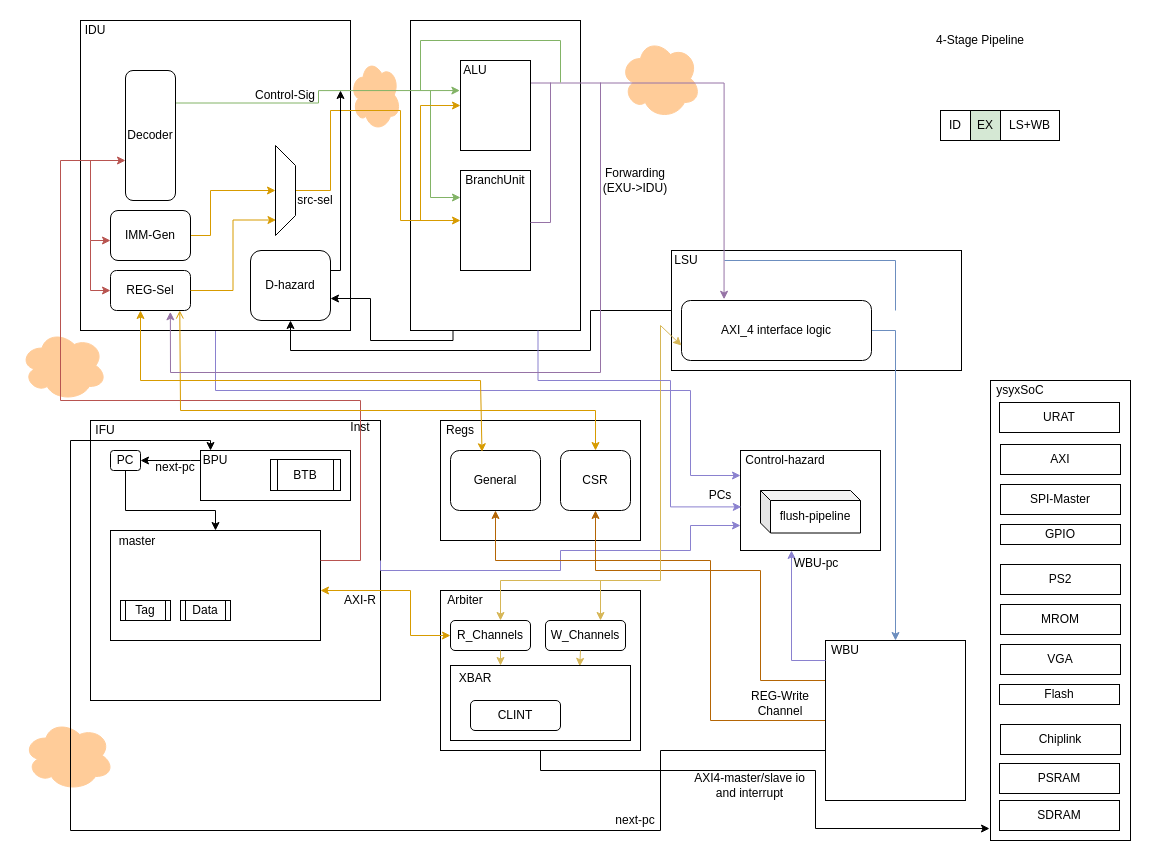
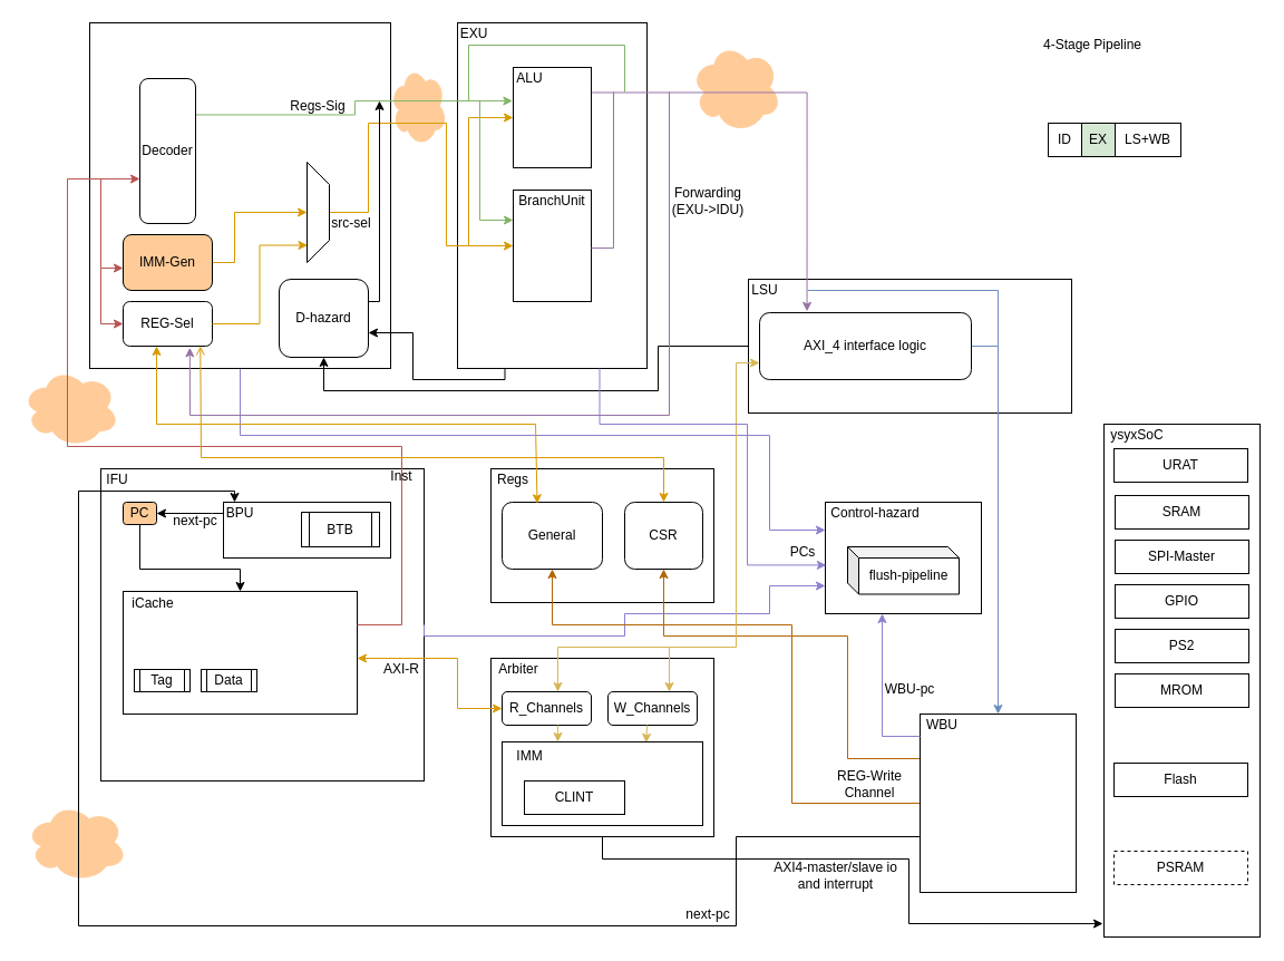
- <mxCell id="24" value="IDU" style="text;html=1;align=center;verticalAlign=middle;whiteSpace=wrap;rounded=0;" parent="1" vertex="1"><mxGeometry x="80" width="30" height="20" as="geometry" y="20" /></mxCell>
+ <mxCell id="36" value="EXU" style="text;html=1;align=center;verticalAlign=middle;whiteSpace=wrap;rounded=0;" parent="1" vertex="1"><mxGeometry x="410" width="30" height="20" as="geometry" y="20" /></mxCell>
- <mxCell id="98" value="Control-Sig" style="text;html=1;align=center;verticalAlign=middle;whiteSpace=wrap;rounded=0;" parent="1" vertex="1"><mxGeometry x="250" y="89.25" width="70" height="10.5" as="geometry" /></mxCell>
+ <mxCell id="98" value="Regs-Sig" style="text;html=1;align=center;verticalAlign=middle;whiteSpace=wrap;rounded=0;" parent="1" vertex="1"><mxGeometry x="250" y="89.25" width="70" height="10.5" as="geometry" /></mxCell>
- <mxCell id="28" value="IMM-Gen" style="rounded=1;whiteSpace=wrap;html=1;" parent="1" vertex="1"><mxGeometry x="110" y="210" width="80" height="50" as="geometry" /></mxCell>
+ <mxCell id="28" value="IMM-Gen" style="rounded=1;whiteSpace=wrap;html=1;fillColor=#ffcc99;" parent="1" vertex="1"><mxGeometry x="110" y="210" width="80" height="50" as="geometry" /></mxCell>
- <mxCell id="49" value="AXI_4 interface logic" style="rounded=1;whiteSpace=wrap;html=1;" parent="1" vertex="1"><mxGeometry x="681" y="300" width="190" height="60" as="geometry" /></mxCell>
+ <mxCell id="49" value="AXI_4 interface logic" style="rounded=1;whiteSpace=wrap;html=1;" parent="1" vertex="1"><mxGeometry x="681" y="280" width="190" height="60" as="geometry" /></mxCell>
- <mxCell id="81" value="AXI" style="rounded=0;whiteSpace=wrap;html=1;" parent="1" vertex="1"><mxGeometry x="1000" y="444" width="120" height="30" as="geometry" /></mxCell>
+ <mxCell id="81" value="SRAM" style="rounded=0;whiteSpace=wrap;html=1;" parent="1" vertex="1"><mxGeometry x="1000" y="444" width="120" height="30" as="geometry" /></mxCell>
- <mxCell id="17" value="PC" style="rounded=1;whiteSpace=wrap;html=1;" parent="1" vertex="1"><mxGeometry x="110" y="450" width="30" height="20" as="geometry" /></mxCell>
+ <mxCell id="17" value="PC" style="rounded=1;whiteSpace=wrap;html=1;fillColor=#ffcc99;" parent="1" vertex="1"><mxGeometry x="110" y="450" width="30" height="20" as="geometry" /></mxCell>
- <mxCell id="83" value="GPIO" style="rounded=0;whiteSpace=wrap;html=1;" parent="1" vertex="1"><mxGeometry x="1000" y="524" width="120" height="20" as="geometry" /></mxCell>
+ <mxCell id="83" value="GPIO" style="rounded=0;whiteSpace=wrap;html=1;" parent="1" vertex="1"><mxGeometry x="1000" y="524" width="120" height="30" as="geometry" /></mxCell>
- <mxCell id="20" value="master" style="text;html=1;align=center;verticalAlign=middle;whiteSpace=wrap;rounded=0;" parent="1" vertex="1"><mxGeometry x="112.5" y="532.5" width="47.5" height="17.5" as="geometry" /></mxCell>
+ <mxCell id="20" value="iCache" style="text;html=1;align=center;verticalAlign=middle;whiteSpace=wrap;rounded=0;" parent="1" vertex="1"><mxGeometry x="112.5" y="532.5" width="47.5" height="17.5" as="geometry" /></mxCell>
- <mxCell id="103" value="WBU-pc" style="text;html=1;align=center;verticalAlign=middle;whiteSpace=wrap;rounded=0;" parent="1" vertex="1"><mxGeometry x="789" y="550" width="54" height="26" as="geometry" /></mxCell>
+ <mxCell id="103" value="WBU-pc" style="text;html=1;align=center;verticalAlign=middle;whiteSpace=wrap;rounded=0;" parent="1" vertex="1"><mxGeometry x="789" y="605" width="54" height="26" as="geometry" /></mxCell>
- <mxCell id="86" value="VGA" style="rounded=0;whiteSpace=wrap;html=1;" parent="1" vertex="1"><mxGeometry x="1000" y="644" width="120" height="30" as="geometry" /></mxCell>
- <mxCell id="66" value="XBAR" style="text;html=1;align=center;verticalAlign=middle;whiteSpace=wrap;rounded=0;" parent="1" vertex="1"><mxGeometry x="450" y="665" width="50" height="25" as="geometry" /></mxCell>
+ <mxCell id="66" value="IMM" style="text;html=1;align=center;verticalAlign=middle;whiteSpace=wrap;rounded=0;" parent="1" vertex="1"><mxGeometry x="450" y="665" width="50" height="25" as="geometry" /></mxCell>
- <mxCell id="87" value="Flash" style="rounded=0;whiteSpace=wrap;html=1;" parent="1" vertex="1"><mxGeometry x="999" y="684" width="120" height="20" as="geometry" /></mxCell>
+ <mxCell id="87" value="Flash" style="rounded=0;whiteSpace=wrap;html=1;" parent="1" vertex="1"><mxGeometry x="999" y="684" width="120" height="30" as="geometry" /></mxCell>
- <mxCell id="65" value="CLINT" style="whiteSpace=wrap;html=1;rounded=1;" parent="1" vertex="1"><mxGeometry x="470" y="700" width="90" height="30" as="geometry" /></mxCell>
+ <mxCell id="65" value="CLINT" style="rounded=0;whiteSpace=wrap;html=1;" parent="1" vertex="1"><mxGeometry x="470" y="700" width="90" height="30" as="geometry" /></mxCell>
- <mxCell id="88" value="Chiplink" style="rounded=0;whiteSpace=wrap;html=1;" parent="1" vertex="1"><mxGeometry x="1000" y="724" width="120" height="30" as="geometry" /></mxCell>
- <mxCell id="89" value="PSRAM" style="rounded=0;whiteSpace=wrap;html=1;" parent="1" vertex="1"><mxGeometry x="999" y="763" width="120" height="30" as="geometry" /></mxCell>
+ <mxCell id="89" value="PSRAM" style="rounded=0;whiteSpace=wrap;html=1;dashed=1;" parent="1" vertex="1"><mxGeometry x="999" y="763" width="120" height="30" as="geometry" /></mxCell>
- <mxCell id="90" value="SDRAM" style="rounded=0;whiteSpace=wrap;html=1;" parent="1" vertex="1"><mxGeometry x="999" y="800" width="120" height="30" as="geometry" /></mxCell>
